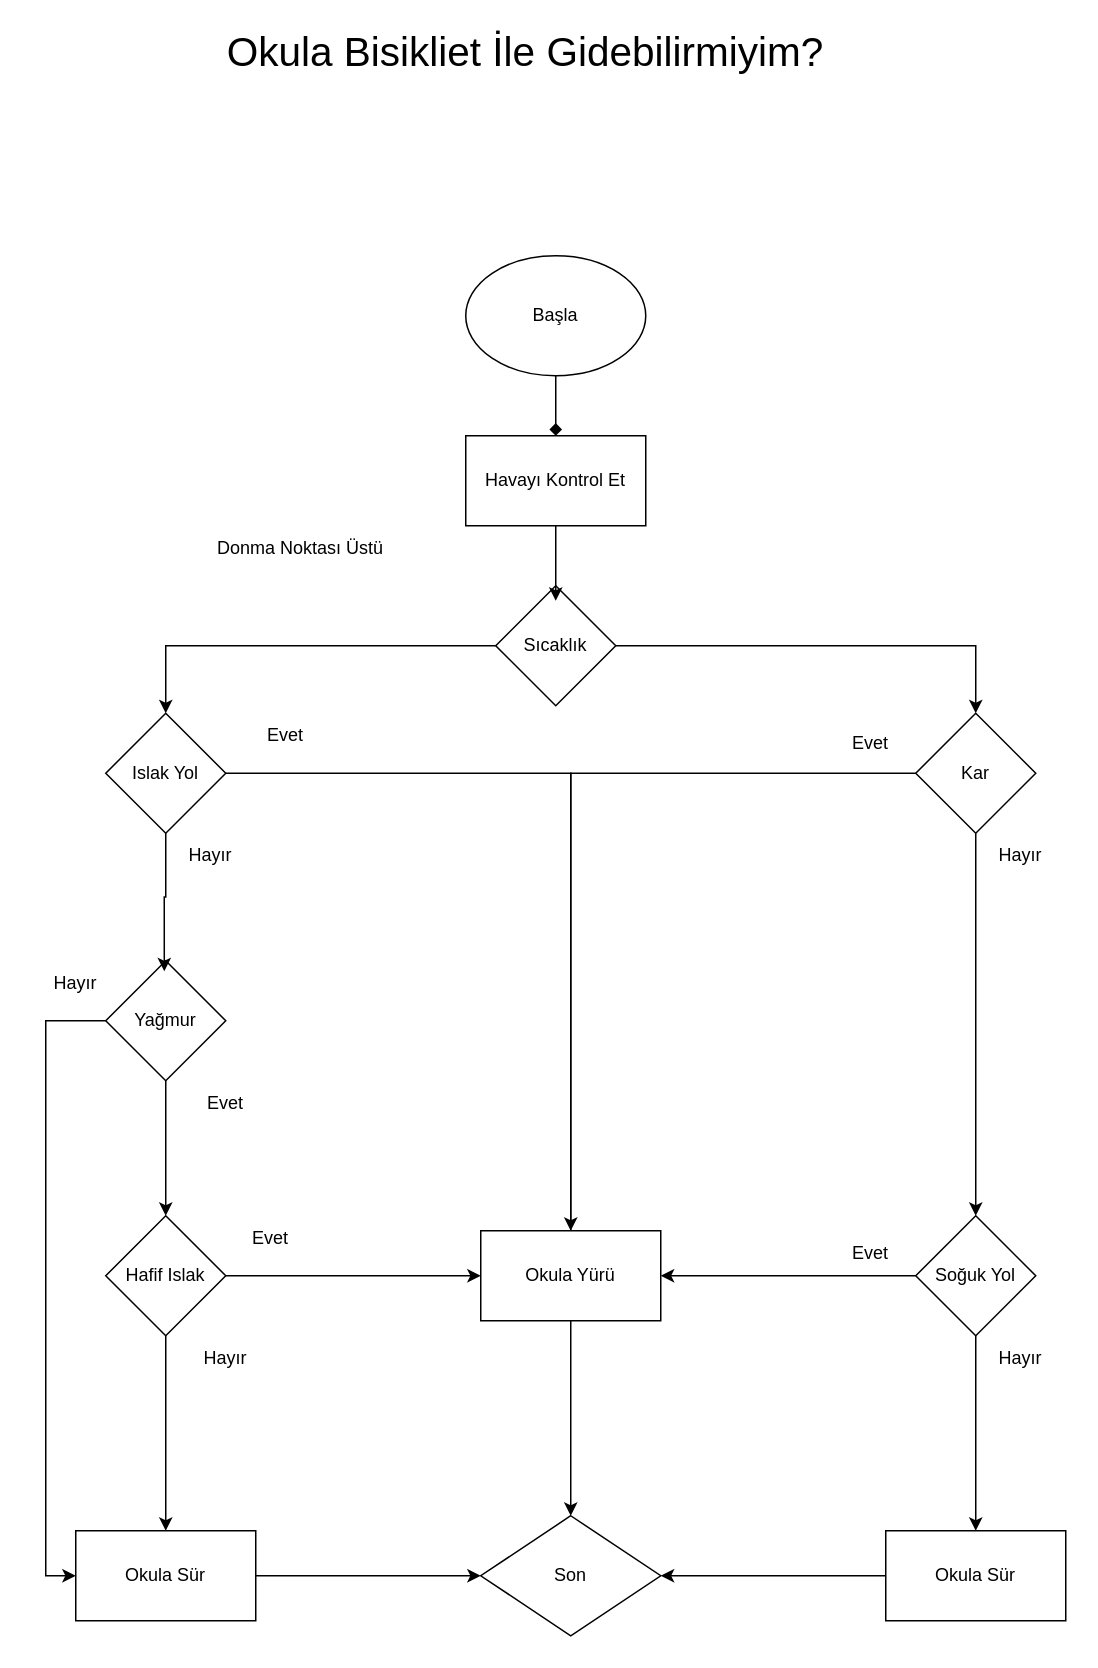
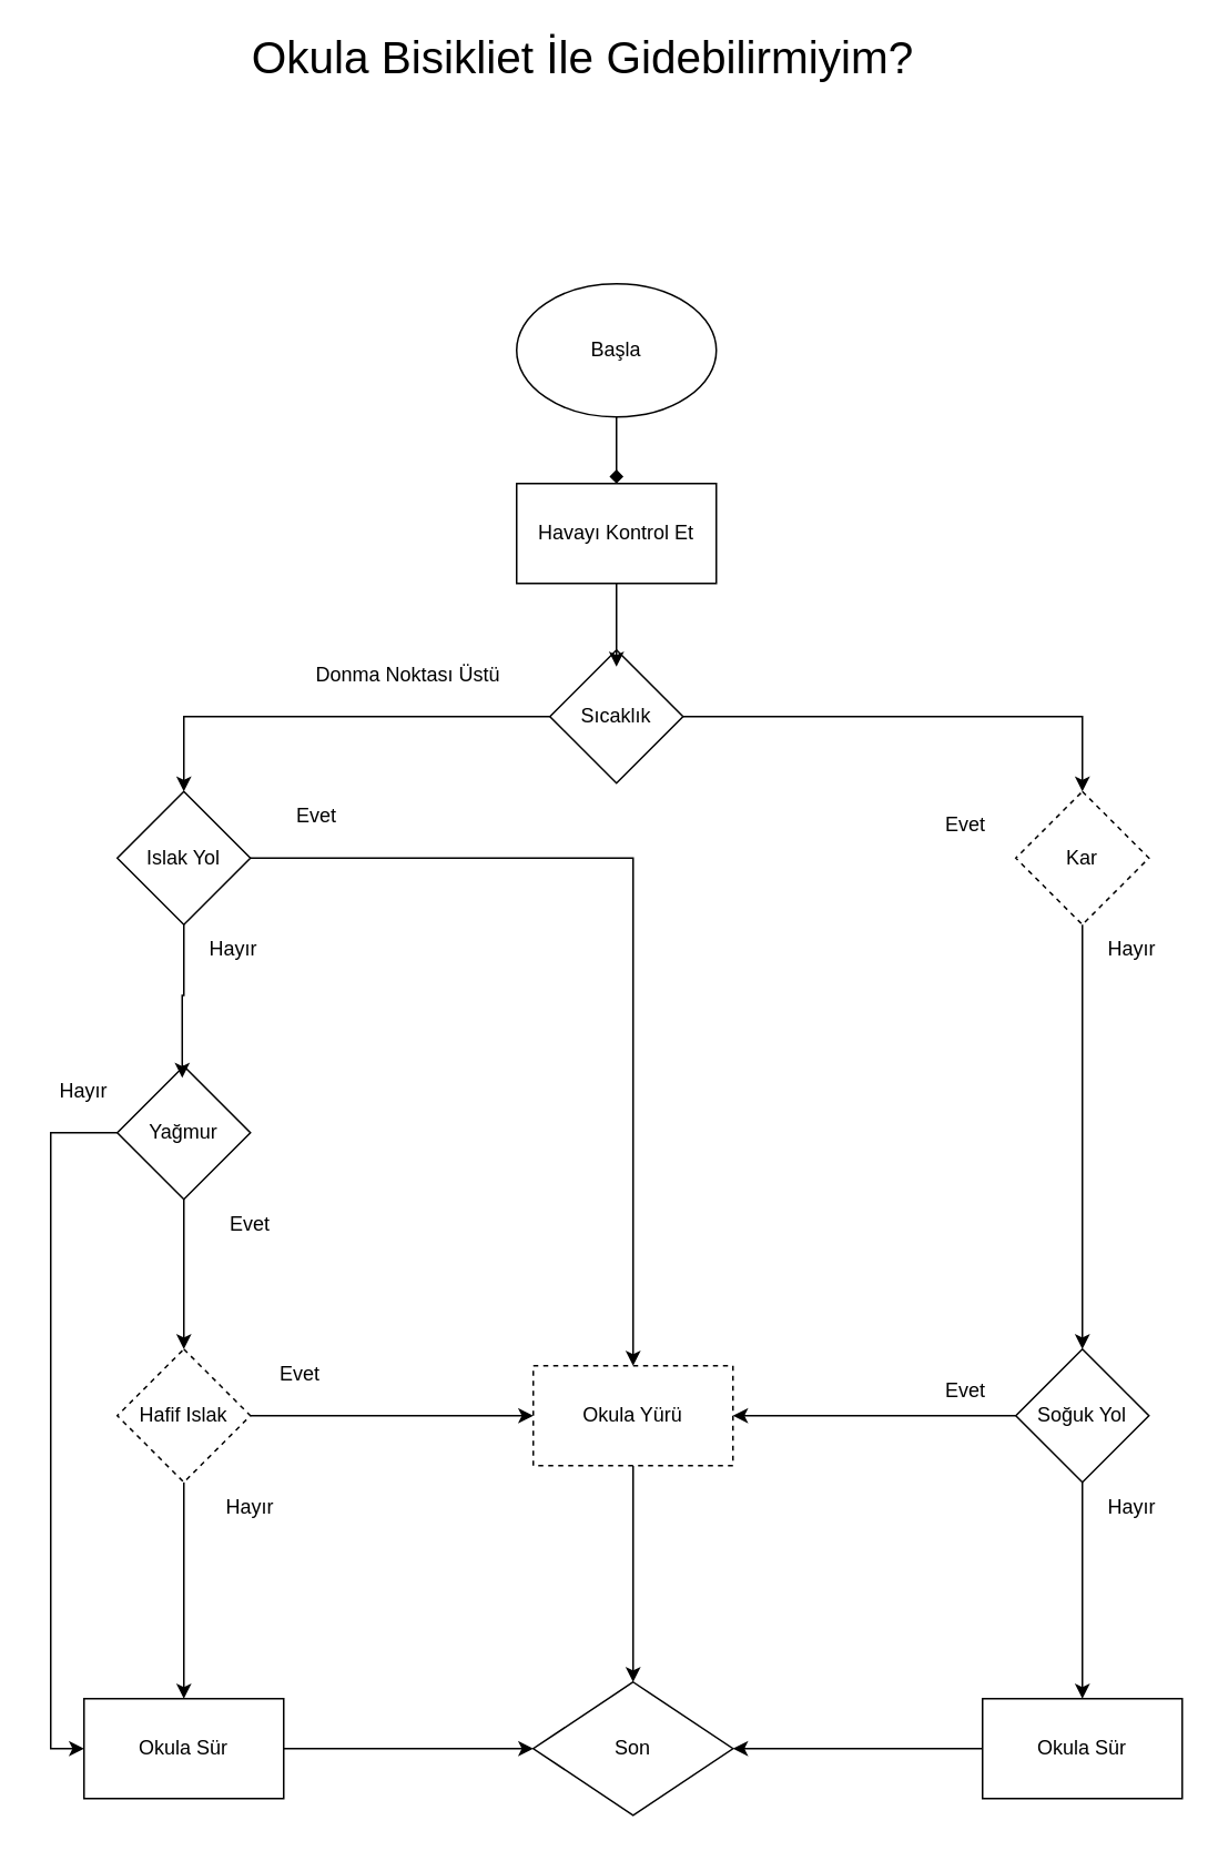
- <mxCell id="16" value="Donma Noktası Üstü" style="text;html=1;align=center;verticalAlign=middle;whiteSpace=wrap;rounded=0;" vertex="1" parent="1"><mxGeometry x="115" y="350" width="170" height="30" as="geometry" /></mxCell>
+ <mxCell id="16" value="Donma Noktası Üstü" style="text;html=1;align=center;verticalAlign=middle;whiteSpace=wrap;rounded=0;" vertex="1" parent="1"><mxGeometry x="160" y="390" width="170" height="30" as="geometry" /></mxCell>
- <mxCell id="13" style="edgeStyle=orthogonalEdgeStyle;rounded=0;orthogonalLoop=1;jettySize=auto;html=1;entryX=0.5;entryY=0;entryDx=0;entryDy=0;" edge="1" parent="1" source="14" target="27"><mxGeometry relative="1" as="geometry" /></mxCell>
- <mxCell id="14" value="Kar" style="rhombus;whiteSpace=wrap;html=1;" vertex="1" parent="1"><mxGeometry x="610" y="475" width="80" height="80" as="geometry" /></mxCell>
+ <mxCell id="14" value="Kar" style="rhombus;whiteSpace=wrap;html=1;dashed=1;" vertex="1" parent="1"><mxGeometry x="610" y="475" width="80" height="80" as="geometry" /></mxCell>
- <mxCell id="10" style="edgeStyle=orthogonalEdgeStyle;rounded=0;orthogonalLoop=1;jettySize=auto;html=1;entryX=0.5;entryY=0;entryDx=0;entryDy=0;endArrow=none;" edge="1" parent="1" source="11" target="27"><mxGeometry relative="1" as="geometry" /></mxCell>
+ <mxCell id="10" style="edgeStyle=orthogonalEdgeStyle;rounded=0;orthogonalLoop=1;jettySize=auto;html=1;entryX=0.5;entryY=0;entryDx=0;entryDy=0;" edge="1" parent="1" source="11" target="27"><mxGeometry relative="1" as="geometry" /></mxCell>
- <mxCell id="22" value="Hafif Islak" style="rhombus;whiteSpace=wrap;html=1;" vertex="1" parent="1"><mxGeometry x="70" y="810" width="80" height="80" as="geometry" /></mxCell>
+ <mxCell id="22" value="Hafif Islak" style="rhombus;whiteSpace=wrap;html=1;dashed=1;" vertex="1" parent="1"><mxGeometry x="70" y="810" width="80" height="80" as="geometry" /></mxCell>
- <mxCell id="27" value="Okula Yürü" style="rounded=0;whiteSpace=wrap;html=1;" vertex="1" parent="1"><mxGeometry x="320" y="820" width="120" height="60" as="geometry" /></mxCell>
+ <mxCell id="27" value="Okula Yürü" style="rounded=0;whiteSpace=wrap;html=1;dashed=1;" vertex="1" parent="1"><mxGeometry x="320" y="820" width="120" height="60" as="geometry" /></mxCell>
